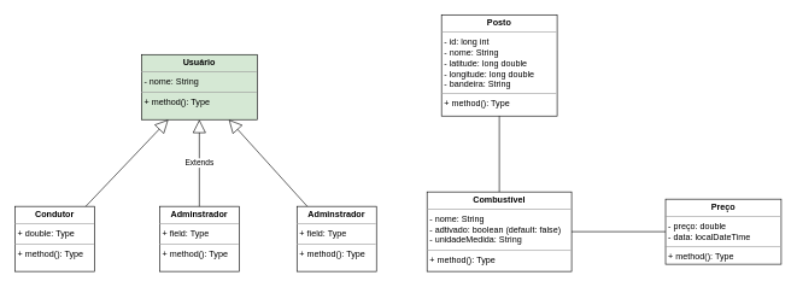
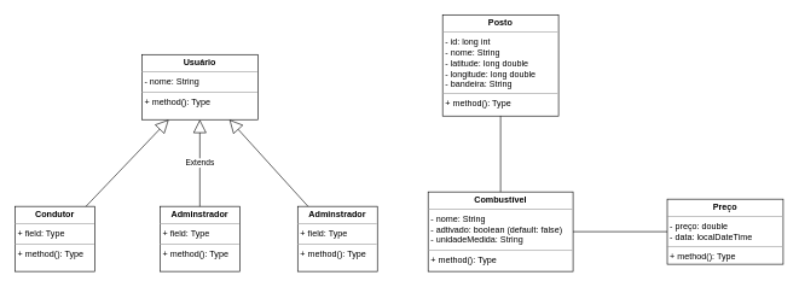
- <mxCell id="4" value="&lt;p style=&quot;margin:0px;margin-top:4px;text-align:center;&quot;&gt;&lt;b&gt;Usuário&lt;/b&gt;&lt;/p&gt;&lt;hr size=&quot;1&quot;&gt;&lt;p style=&quot;margin:0px;margin-left:4px;&quot;&gt;- nome: String&lt;/p&gt;&lt;hr size=&quot;1&quot;&gt;&lt;p style=&quot;margin:0px;margin-left:4px;&quot;&gt;+ method(): Type&lt;/p&gt;" style="verticalAlign=top;align=left;overflow=fill;fontSize=12;fontFamily=Helvetica;html=1;fillColor=#d5e8d4;" parent="1" vertex="1"><mxGeometry x="195" y="75" width="160" height="90" as="geometry" /></mxCell>
+ <mxCell id="4" value="&lt;p style=&quot;margin:0px;margin-top:4px;text-align:center;&quot;&gt;&lt;b&gt;Usuário&lt;/b&gt;&lt;/p&gt;&lt;hr size=&quot;1&quot;&gt;&lt;p style=&quot;margin:0px;margin-left:4px;&quot;&gt;- nome: String&lt;/p&gt;&lt;hr size=&quot;1&quot;&gt;&lt;p style=&quot;margin:0px;margin-left:4px;&quot;&gt;+ method(): Type&lt;/p&gt;" style="verticalAlign=top;align=left;overflow=fill;fontSize=12;fontFamily=Helvetica;html=1;" parent="1" vertex="1"><mxGeometry x="195" y="75" width="160" height="90" as="geometry" /></mxCell>
- <mxCell id="5" value="&lt;p style=&quot;margin:0px;margin-top:4px;text-align:center;&quot;&gt;&lt;b&gt;Condutor&lt;/b&gt;&lt;/p&gt;&lt;hr size=&quot;1&quot;&gt;&lt;p style=&quot;margin:0px;margin-left:4px;&quot;&gt;+ double: Type&lt;/p&gt;&lt;hr size=&quot;1&quot;&gt;&lt;p style=&quot;margin:0px;margin-left:4px;&quot;&gt;+ method(): Type&lt;/p&gt;" style="verticalAlign=top;align=left;overflow=fill;fontSize=12;fontFamily=Helvetica;html=1;" parent="1" vertex="1"><mxGeometry x="20" y="285" width="110" height="90" as="geometry" /></mxCell>
+ <mxCell id="5" value="&lt;p style=&quot;margin:0px;margin-top:4px;text-align:center;&quot;&gt;&lt;b&gt;Condutor&lt;/b&gt;&lt;/p&gt;&lt;hr size=&quot;1&quot;&gt;&lt;p style=&quot;margin:0px;margin-left:4px;&quot;&gt;+ field: Type&lt;/p&gt;&lt;hr size=&quot;1&quot;&gt;&lt;p style=&quot;margin:0px;margin-left:4px;&quot;&gt;+ method(): Type&lt;/p&gt;" style="verticalAlign=top;align=left;overflow=fill;fontSize=12;fontFamily=Helvetica;html=1;" parent="1" vertex="1"><mxGeometry x="20" y="285" width="110" height="90" as="geometry" /></mxCell>
